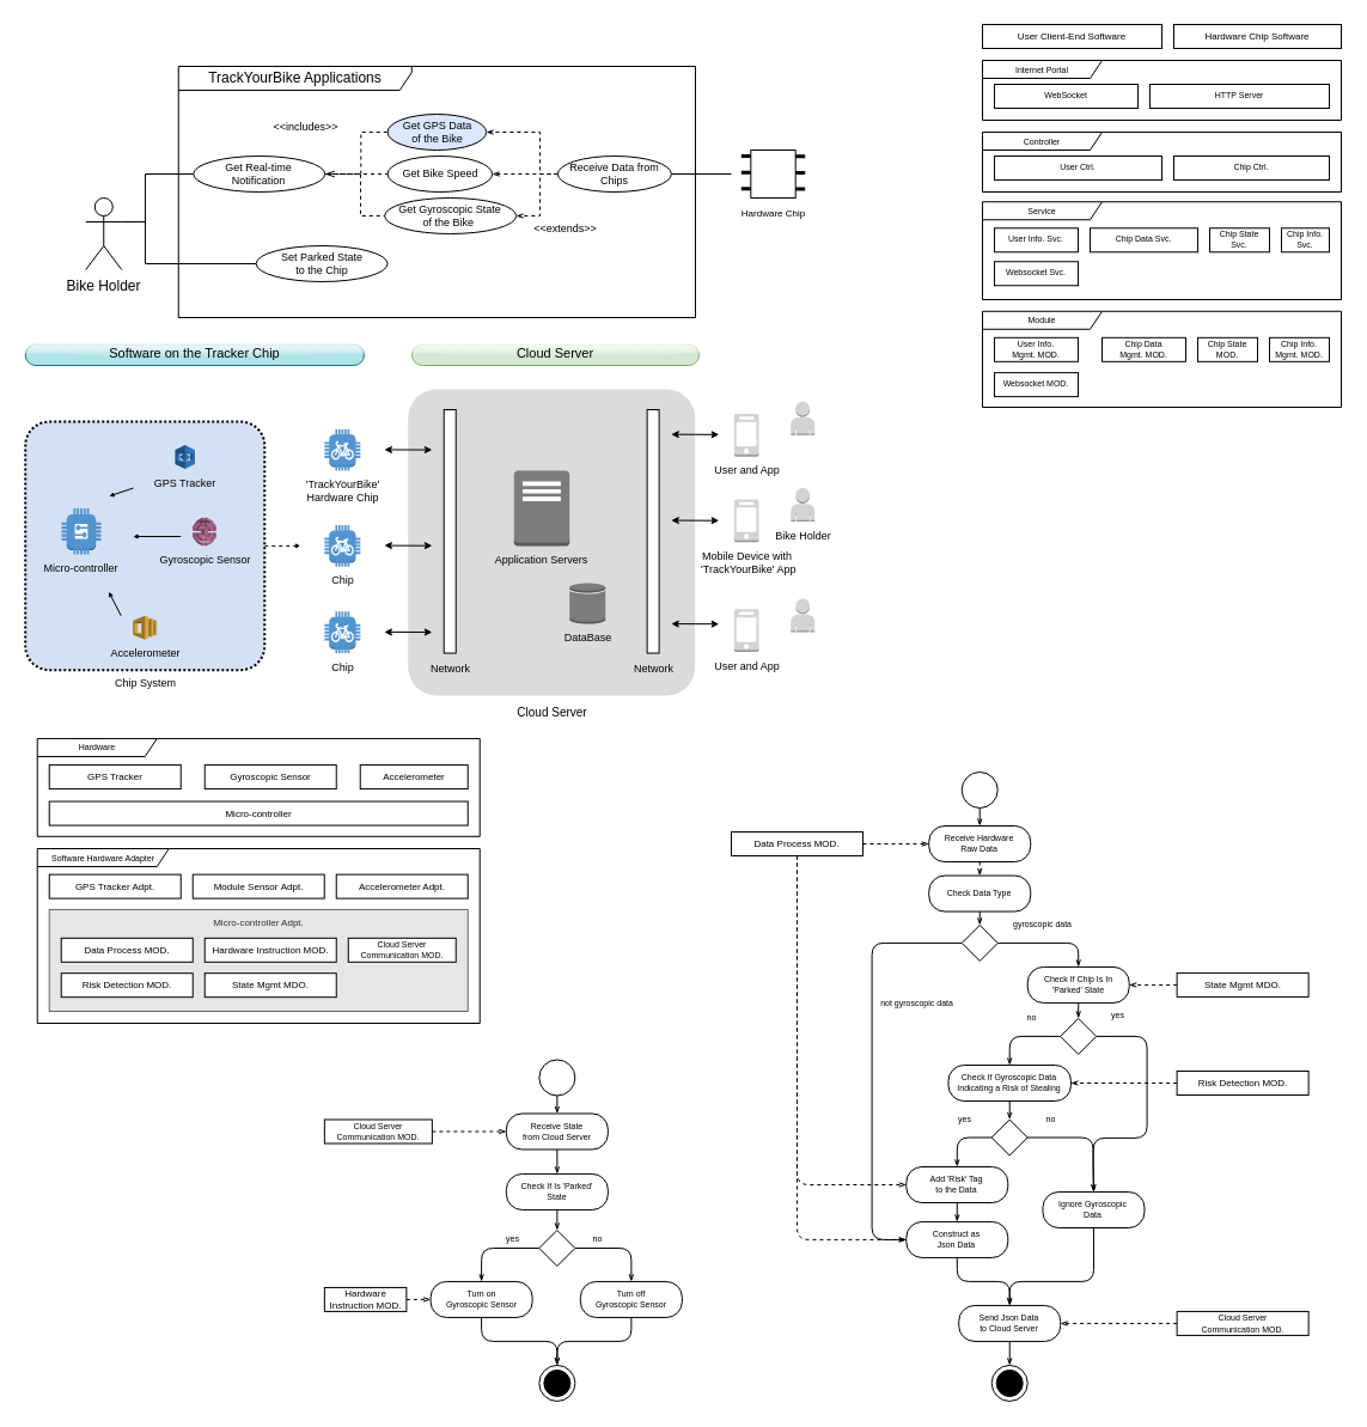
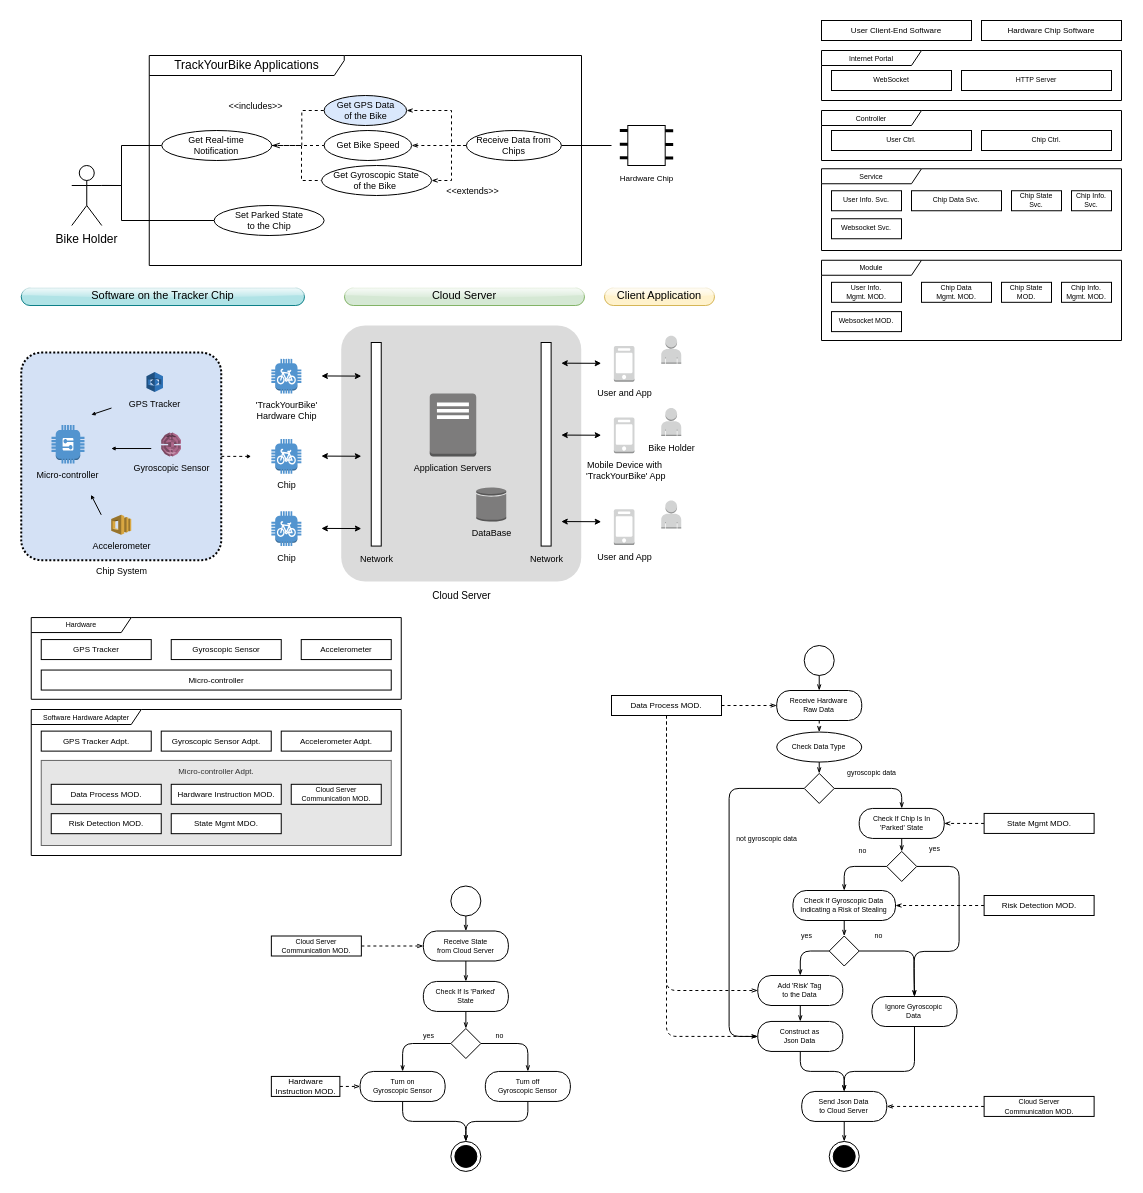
+ <mxCell id="111" value="Client Application" style="whiteSpace=wrap;html=1;fontSize=11;rounded=1;shadow=0;sketch=0;arcSize=50;spacing=0;spacingTop=-2;strokeWidth=1;glass=1;fillColor=#fff2cc;strokeColor=#d6b656;" parent="1" vertex="1"><mxGeometry x="603.99" y="287.5" width="110" height="17.5" as="geometry" /></mxCell>
- <mxCell id="118" value="Module Sensor&amp;nbsp;Adpt." style="whiteSpace=wrap;html=1;fontSize=8;" parent="1" vertex="1"><mxGeometry x="160.74" y="730.62" width="110" height="20" as="geometry" /></mxCell>
+ <mxCell id="118" value="Gyroscopic Sensor&amp;nbsp;Adpt." style="whiteSpace=wrap;html=1;fontSize=8;" parent="1" vertex="1"><mxGeometry x="160.74" y="730.62" width="110" height="20" as="geometry" /></mxCell>
- <mxCell id="79" value="Check Data Type" style="whiteSpace=wrap;html=1;fontSize=7;gradientColor=#ffffff;rounded=1;shadow=0;sketch=0;arcSize=44;" parent="1" vertex="1"><mxGeometry x="776.22" y="731.56" width="85" height="30" as="geometry" /></mxCell>
+ <mxCell id="79" value="Check Data Type" style="ellipse;whiteSpace=wrap;html=1;fontSize=7;gradientColor=#ffffff;shadow=0;sketch=0;arcSize=44;" parent="1" vertex="1"><mxGeometry x="776.22" y="731.56" width="85" height="30" as="geometry" /></mxCell>
